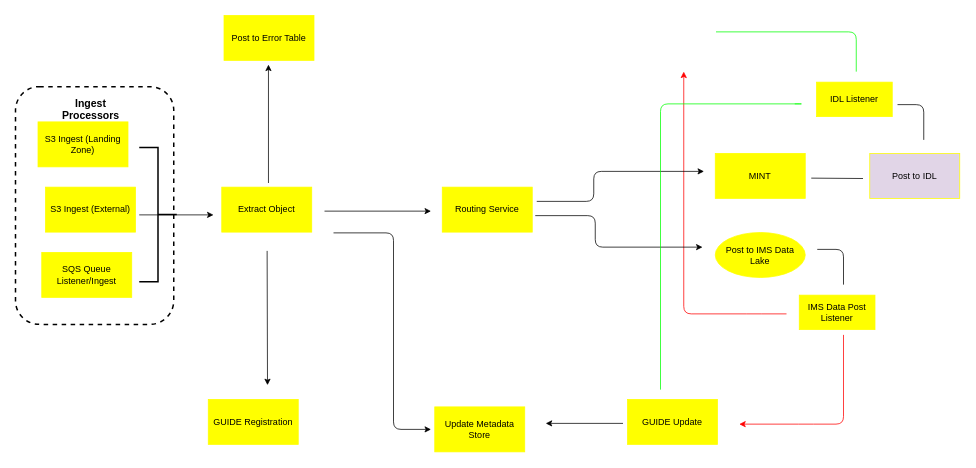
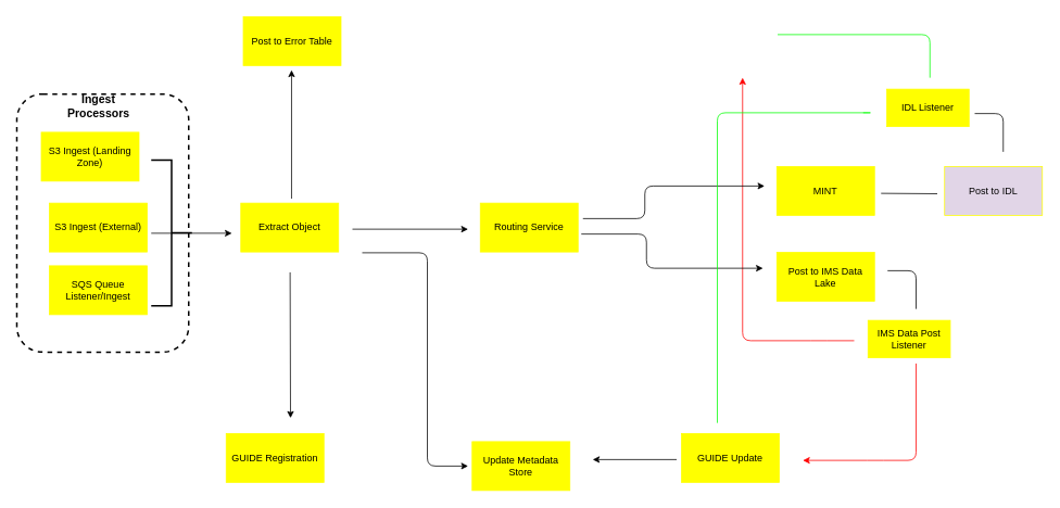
- <mxCell id="12" value="Ingest Processors" style="text;html=1;strokeColor=none;align=center;verticalAlign=middle;whiteSpace=wrap;rounded=0;fillColor=#ffffff;fontSize=14;fontStyle=1" vertex="1" parent="1"><mxGeometry x="62.5" y="135" width="115" height="20" as="geometry" /></mxCell>
+ <mxCell id="12" value="Ingest Processors" style="text;html=1;strokeColor=none;align=center;verticalAlign=middle;whiteSpace=wrap;rounded=0;fillColor=#ffffff;fontSize=14;fontStyle=1" vertex="1" parent="1"><mxGeometry x="62.5" y="120" width="115" height="20" as="geometry" /></mxCell>
- <mxCell id="14" value="Post to IMS Data Lake" style="ellipse;whiteSpace=wrap;html=1;strokeColor=#FFFF00;fillColor=#FFFF00;" vertex="1" parent="1"><mxGeometry x="953" y="309.5" width="120" height="60" as="geometry" /></mxCell>
+ <mxCell id="14" value="Post to IMS Data Lake" style="rounded=0;whiteSpace=wrap;html=1;strokeColor=#FFFF00;fillColor=#FFFF00;" vertex="1" parent="1"><mxGeometry x="953" y="309.5" width="120" height="60" as="geometry" /></mxCell>
- <mxCell id="11" value="SQS Queue Listener/Ingest" style="rounded=0;whiteSpace=wrap;html=1;strokeColor=#FFFF00;fillColor=#FFFF00;" vertex="1" parent="1"><mxGeometry x="55" y="336" width="120" height="60" as="geometry" /></mxCell>
+ <mxCell id="11" value="SQS Queue Listener/Ingest" style="rounded=0;whiteSpace=wrap;html=1;strokeColor=#FFFF00;fillColor=#FFFF00;" vertex="1" parent="1"><mxGeometry x="60" y="326" width="120" height="60" as="geometry" /></mxCell>
